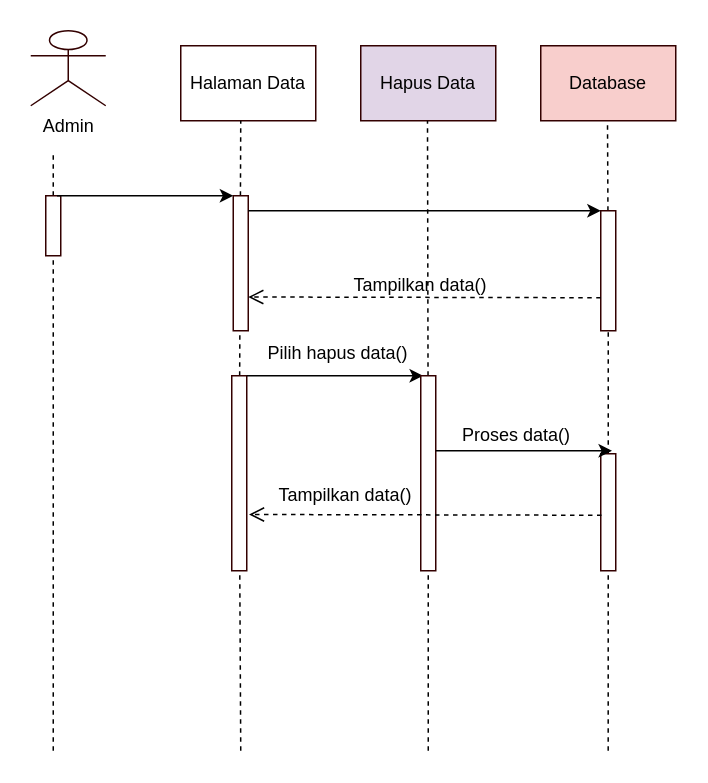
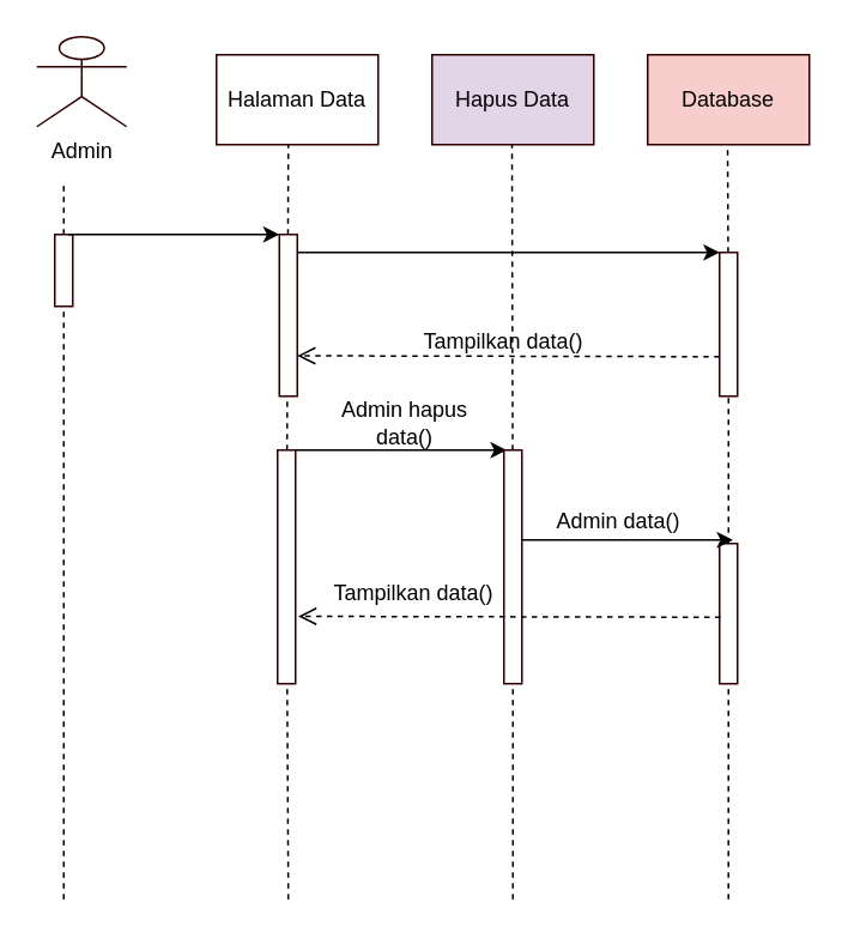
- <mxCell id="24" value="Pilih hapus data()" style="text;html=1;strokeColor=none;fillColor=none;align=center;verticalAlign=middle;whiteSpace=wrap;rounded=0;" vertex="1" parent="1"><mxGeometry x="175" y="225" width="100" height="20" as="geometry" /></mxCell>
+ <mxCell id="24" value="Admin hapus data()" style="text;html=1;strokeColor=none;fillColor=none;align=center;verticalAlign=middle;whiteSpace=wrap;rounded=0;" vertex="1" parent="1"><mxGeometry x="175" y="225" width="100" height="20" as="geometry" /></mxCell>
- <mxCell id="28" value="Proses data()" style="text;html=1;strokeColor=none;fillColor=none;align=center;verticalAlign=middle;whiteSpace=wrap;rounded=0;" vertex="1" parent="1"><mxGeometry x="294" y="280" width="100" height="20" as="geometry" /></mxCell>
+ <mxCell id="28" value="Admin data()" style="text;html=1;strokeColor=none;fillColor=none;align=center;verticalAlign=middle;whiteSpace=wrap;rounded=0;" vertex="1" parent="1"><mxGeometry x="294" y="280" width="100" height="20" as="geometry" /></mxCell>
